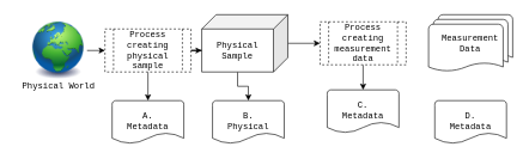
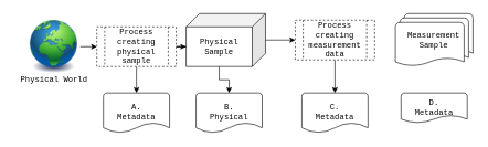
- <mxCell id="7" value="Measurement&lt;br&gt;Data" style="strokeWidth=1;html=1;shape=mxgraph.flowchart.multi-document;whiteSpace=wrap;fontFamily=Cousine;fontSource=https%3A%2F%2Ffonts.googleapis.com%2Fcss%3Ffamily%3DCousine;" parent="1" vertex="1"><mxGeometry x="596.34" y="20" width="117.33" height="80" as="geometry" /></mxCell>
+ <mxCell id="7" value="Measurement&lt;br&gt;Sample" style="strokeWidth=1;html=1;shape=mxgraph.flowchart.multi-document;whiteSpace=wrap;fontFamily=Cousine;fontSource=https%3A%2F%2Ffonts.googleapis.com%2Fcss%3Ffamily%3DCousine;" parent="1" vertex="1"><mxGeometry x="596.34" y="20" width="117.33" height="80" as="geometry" /></mxCell>
- <mxCell id="17" value="C.&lt;br&gt;Metadata" style="strokeWidth=1;html=1;shape=mxgraph.flowchart.document2;whiteSpace=wrap;size=0.25;fontFamily=Cousine;fontSource=https%3A%2F%2Ffonts.googleapis.com%2Fcss%3Ffamily%3DCousine;" parent="1" vertex="1"><mxGeometry x="455" y="125" width="100" height="60" as="geometry" /></mxCell>
+ <mxCell id="17" value="C.&lt;br&gt;Metadata" style="strokeWidth=1;html=1;shape=mxgraph.flowchart.document2;whiteSpace=wrap;size=0.25;fontFamily=Cousine;fontSource=https%3A%2F%2Ffonts.googleapis.com%2Fcss%3Ffamily%3DCousine;" parent="1" vertex="1"><mxGeometry x="455" y="140" width="100" height="60" as="geometry" /></mxCell>
- <mxCell id="18" value="D.&lt;br&gt;Metadata" style="strokeWidth=1;html=1;shape=mxgraph.flowchart.document2;whiteSpace=wrap;size=0.25;fontFamily=Cousine;fontSource=https%3A%2F%2Ffonts.googleapis.com%2Fcss%3Ffamily%3DCousine;" parent="1" vertex="1"><mxGeometry x="605" y="140" width="100" height="60" as="geometry" /></mxCell>
+ <mxCell id="18" value="D.&lt;br&gt;Metadata" style="strokeWidth=1;html=1;shape=mxgraph.flowchart.document2;whiteSpace=wrap;size=0.25;fontFamily=Cousine;fontSource=https%3A%2F%2Ffonts.googleapis.com%2Fcss%3Ffamily%3DCousine;" parent="1" vertex="1"><mxGeometry x="605" y="140" width="100" height="45" as="geometry" /></mxCell>
